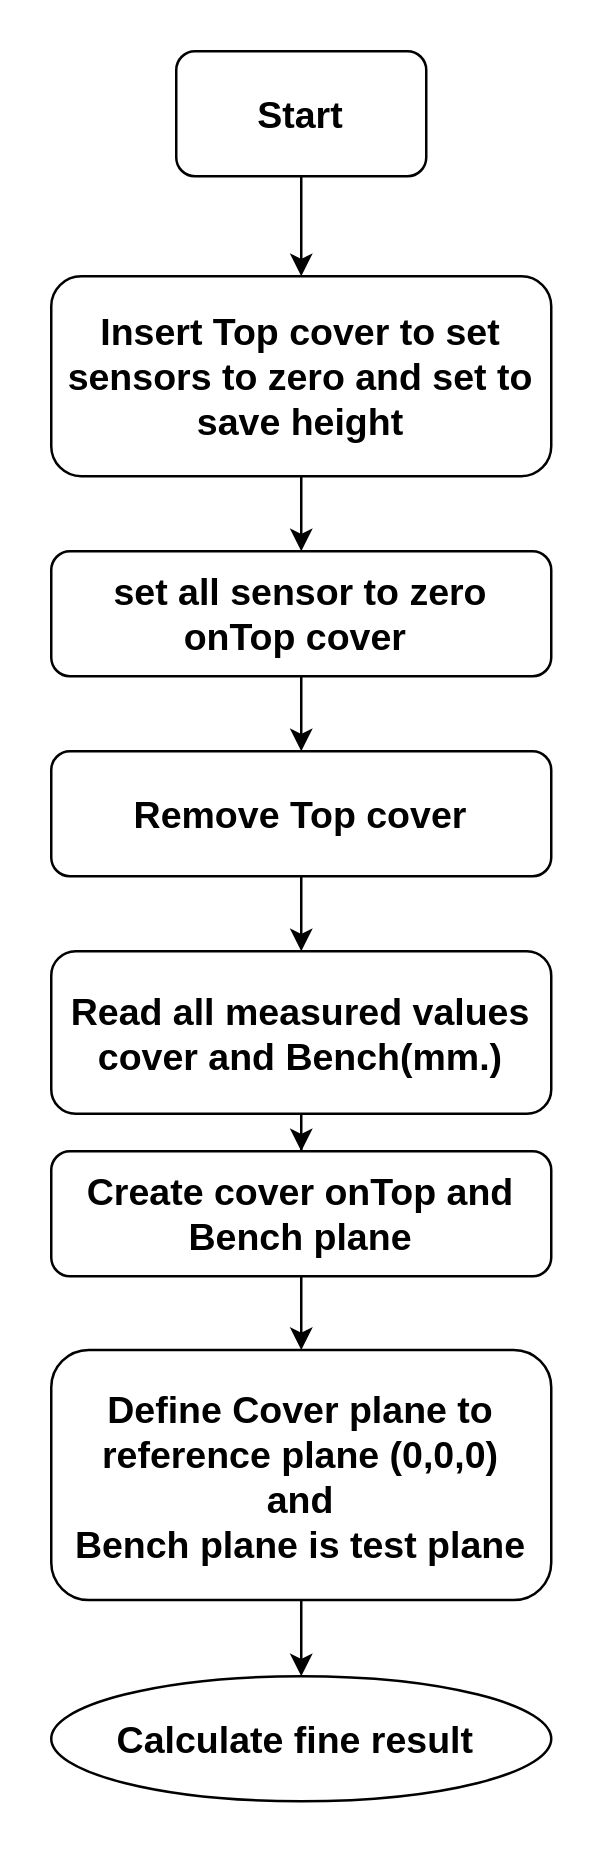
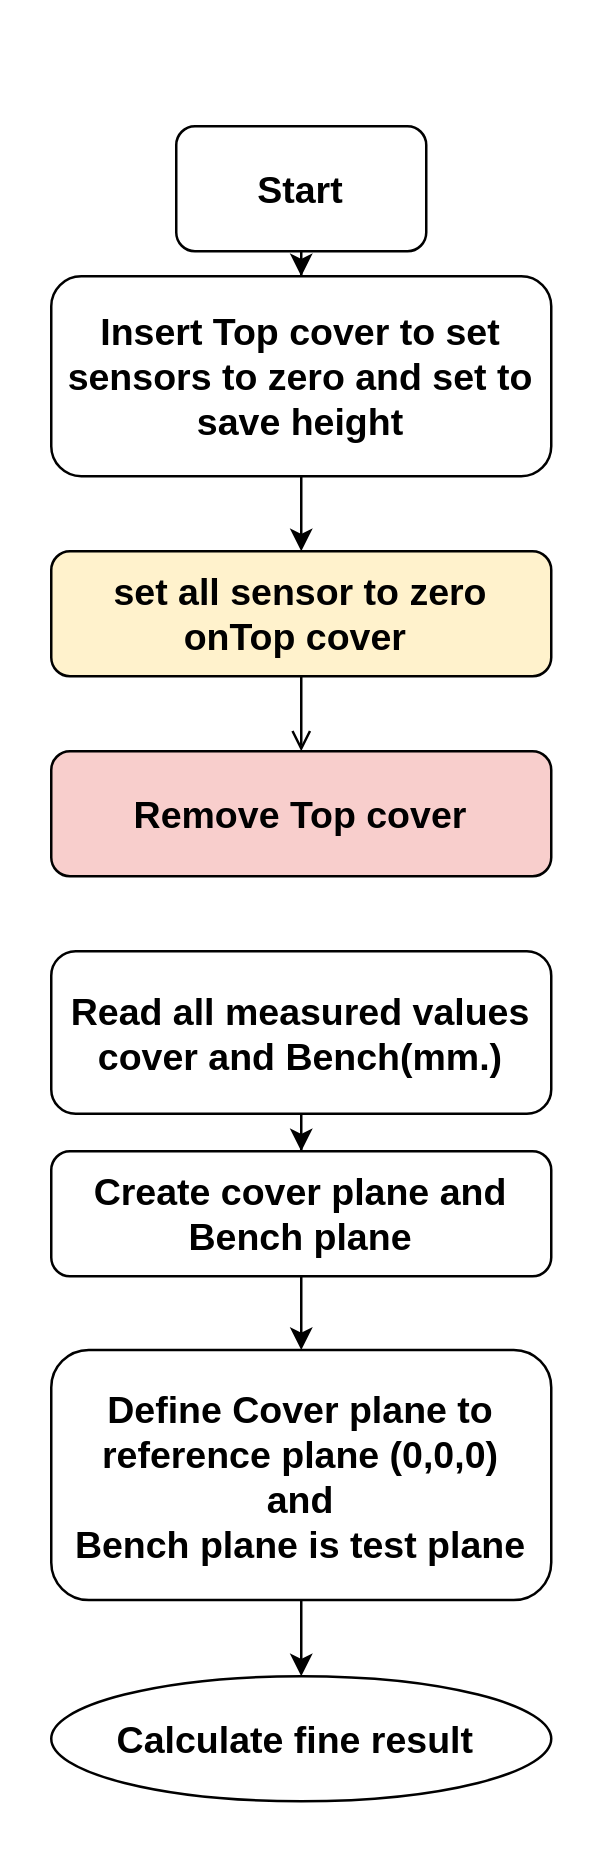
- <mxCell id="3" value="&lt;font style=&quot;font-size: 15px;&quot;&gt;&lt;b&gt;Start&lt;/b&gt;&lt;/font&gt;" style="rounded=1;whiteSpace=wrap;html=1;" vertex="1" parent="1"><mxGeometry x="70" y="20" width="100" height="50" as="geometry" /></mxCell>
+ <mxCell id="3" value="&lt;font style=&quot;font-size: 15px;&quot;&gt;&lt;b&gt;Start&lt;/b&gt;&lt;/font&gt;" style="rounded=1;whiteSpace=wrap;html=1;" vertex="1" parent="1"><mxGeometry x="70" y="50" width="100" height="50" as="geometry" /></mxCell>
- <mxCell id="7" value="&lt;span style=&quot;font-size: 15px;&quot;&gt;&lt;b&gt;set all sensor to zero onTop cover&amp;nbsp;&lt;/b&gt;&lt;/span&gt;" style="rounded=1;whiteSpace=wrap;html=1;" vertex="1" parent="1"><mxGeometry x="20" y="220" width="200" height="50" as="geometry" /></mxCell>
+ <mxCell id="7" value="&lt;span style=&quot;font-size: 15px;&quot;&gt;&lt;b&gt;set all sensor to zero onTop cover&amp;nbsp;&lt;/b&gt;&lt;/span&gt;" style="rounded=1;whiteSpace=wrap;html=1;fillColor=#fff2cc;" vertex="1" parent="1"><mxGeometry x="20" y="220" width="200" height="50" as="geometry" /></mxCell>
- <mxCell id="6" style="edgeStyle=orthogonalEdgeStyle;rounded=0;orthogonalLoop=1;jettySize=auto;html=1;" edge="1" parent="1" source="7" target="9"><mxGeometry relative="1" as="geometry" /></mxCell>
+ <mxCell id="6" style="edgeStyle=orthogonalEdgeStyle;rounded=0;orthogonalLoop=1;jettySize=auto;html=1;endArrow=open;" edge="1" parent="1" source="7" target="9"><mxGeometry relative="1" as="geometry" /></mxCell>
- <mxCell id="9" value="&lt;span style=&quot;font-size: 15px;&quot;&gt;&lt;b&gt;Remove Top cover&lt;/b&gt;&lt;/span&gt;" style="rounded=1;whiteSpace=wrap;html=1;" vertex="1" parent="1"><mxGeometry x="20" y="300" width="200" height="50" as="geometry" /></mxCell>
+ <mxCell id="9" value="&lt;span style=&quot;font-size: 15px;&quot;&gt;&lt;b&gt;Remove Top cover&lt;/b&gt;&lt;/span&gt;" style="rounded=1;whiteSpace=wrap;html=1;fillColor=#f8cecc;" vertex="1" parent="1"><mxGeometry x="20" y="300" width="200" height="50" as="geometry" /></mxCell>
- <mxCell id="8" style="edgeStyle=orthogonalEdgeStyle;rounded=0;orthogonalLoop=1;jettySize=auto;html=1;" edge="1" parent="1" source="9" target="11"><mxGeometry relative="1" as="geometry" /></mxCell>
- <mxCell id="13" value="&lt;span style=&quot;font-size: 15px;&quot;&gt;Create cover onTop and Bench plane&lt;/span&gt;" style="rounded=1;whiteSpace=wrap;html=1;fontStyle=1" vertex="1" parent="1"><mxGeometry x="20" y="460" width="200" height="50" as="geometry" /></mxCell>
+ <mxCell id="13" value="&lt;span style=&quot;font-size: 15px;&quot;&gt;Create cover plane and Bench plane&lt;/span&gt;" style="rounded=1;whiteSpace=wrap;html=1;fontStyle=1" vertex="1" parent="1"><mxGeometry x="20" y="460" width="200" height="50" as="geometry" /></mxCell>
